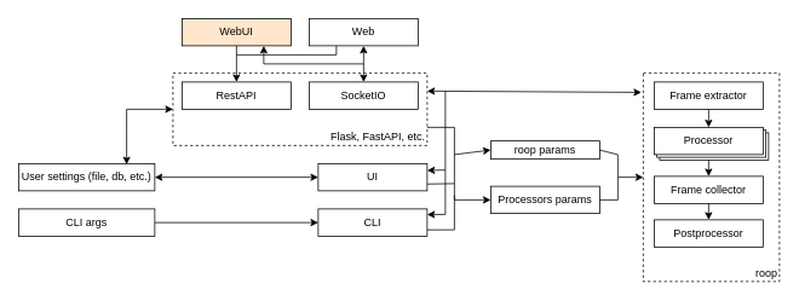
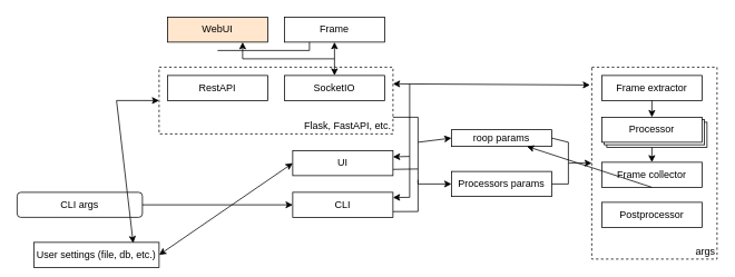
- <mxCell id="8" value="Web" style="rounded=0;whiteSpace=wrap;html=1;" parent="1" vertex="1"><mxGeometry x="340" y="20" width="120" height="30" as="geometry" /></mxCell>
+ <mxCell id="8" value="Frame" style="rounded=0;whiteSpace=wrap;html=1;" parent="1" vertex="1"><mxGeometry x="340" y="20" width="120" height="30" as="geometry" /></mxCell>
- <mxCell id="12" value="" style="endArrow=classic;html=1;rounded=0;entryX=0.5;entryY=0;entryDx=0;entryDy=0;exitX=0.5;exitY=1;exitDx=0;exitDy=0;" parent="1" source="7" target="9" edge="1"><mxGeometry width="50" height="50" relative="1" as="geometry"><mxPoint x="210" y="60" as="sourcePoint" /><mxPoint x="260" y="10" as="targetPoint" /></mxGeometry></mxCell>
- <mxCell id="18" value="User settings (file, db, etc.)" style="rounded=0;whiteSpace=wrap;html=1;" vertex="1" parent="1"><mxGeometry x="20" y="180" width="150" height="30" as="geometry" /></mxCell>
+ <mxCell id="18" value="User settings (file, db, etc.)" style="rounded=0;whiteSpace=wrap;html=1;" vertex="1" parent="1"><mxGeometry x="40" y="290" width="150" height="30" as="geometry" /></mxCell>
- <mxCell id="35" value="" style="endArrow=classic;html=1;rounded=0;entryX=0.5;entryY=0;entryDx=0;entryDy=0;exitX=0.5;exitY=1;exitDx=0;exitDy=0;" edge="1" parent="1" source="31" target="32"><mxGeometry width="50" height="50" relative="1" as="geometry"><mxPoint x="750" y="240" as="sourcePoint" /><mxPoint x="800" y="190" as="targetPoint" /></mxGeometry></mxCell>
+ <mxCell id="35" value="" style="endArrow=classic;html=1;rounded=0;exitX=0.5;exitY=1;exitDx=0;exitDy=0;" edge="1" parent="1" source="31" target="21"><mxGeometry width="50" height="50" relative="1" as="geometry"><mxPoint x="750" y="240" as="sourcePoint" /><mxPoint x="800" y="190" as="targetPoint" /></mxGeometry></mxCell>
- <mxCell id="16" value="CLI args" style="rounded=0;whiteSpace=wrap;html=1;" vertex="1" parent="1"><mxGeometry x="20" y="230" width="150" height="30" as="geometry" /></mxCell>
+ <mxCell id="16" value="CLI args" style="whiteSpace=wrap;html=1;rounded=1;" vertex="1" parent="1"><mxGeometry x="20" y="230" width="150" height="30" as="geometry" /></mxCell>
- <mxCell id="2" value="roop" style="rounded=0;whiteSpace=wrap;html=1;dashed=1;align=right;verticalAlign=bottom;fillColor=none;" vertex="1" parent="1"><mxGeometry x="708" y="80" width="150" height="230" as="geometry" /></mxCell>
+ <mxCell id="2" value="args" style="rounded=0;whiteSpace=wrap;html=1;dashed=1;align=right;verticalAlign=bottom;fillColor=none;" vertex="1" parent="1"><mxGeometry x="708" y="80" width="150" height="230" as="geometry" /></mxCell>
